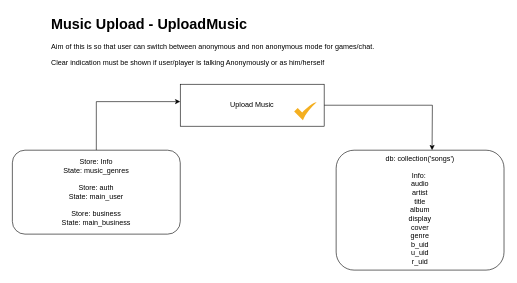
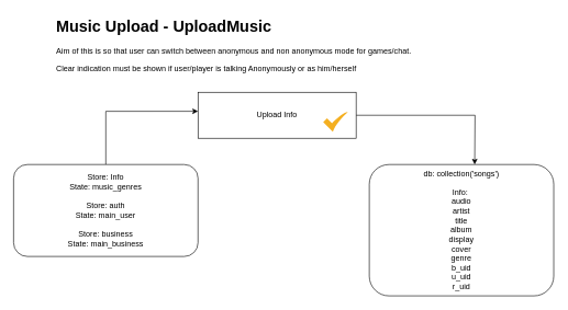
- <mxCell id="4" value="Upload Music" style="html=1;whiteSpace=wrap;container=1;recursiveResize=0;collapsible=0;" vertex="1" parent="1"><mxGeometry x="300" y="140" width="240" height="70" as="geometry" /></mxCell>
+ <mxCell id="4" value="Upload Info" style="html=1;whiteSpace=wrap;container=1;recursiveResize=0;collapsible=0;" vertex="1" parent="1"><mxGeometry x="300" y="140" width="240" height="70" as="geometry" /></mxCell>
